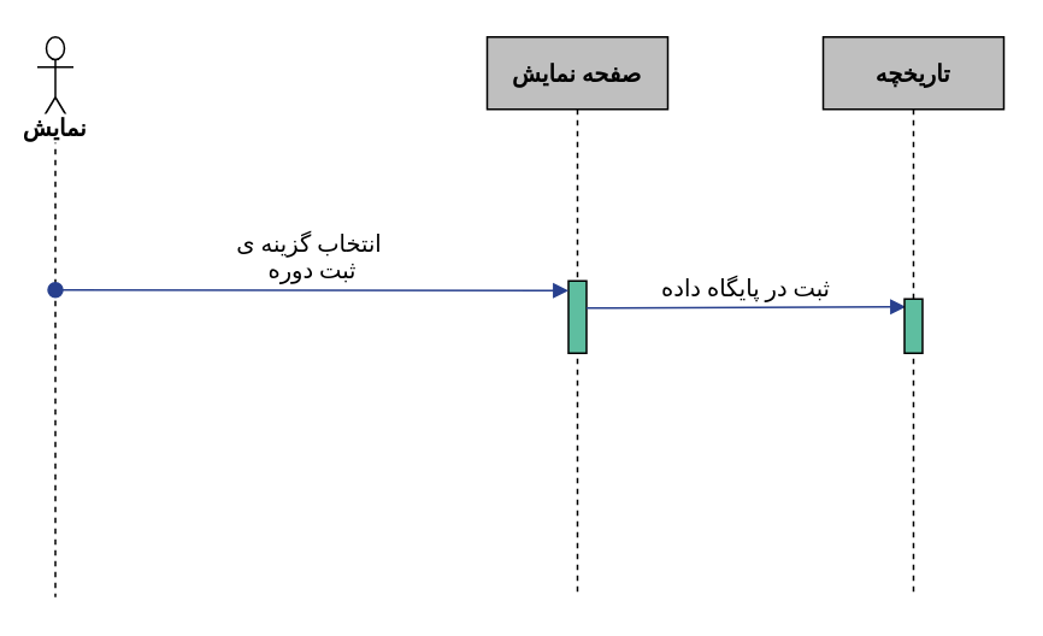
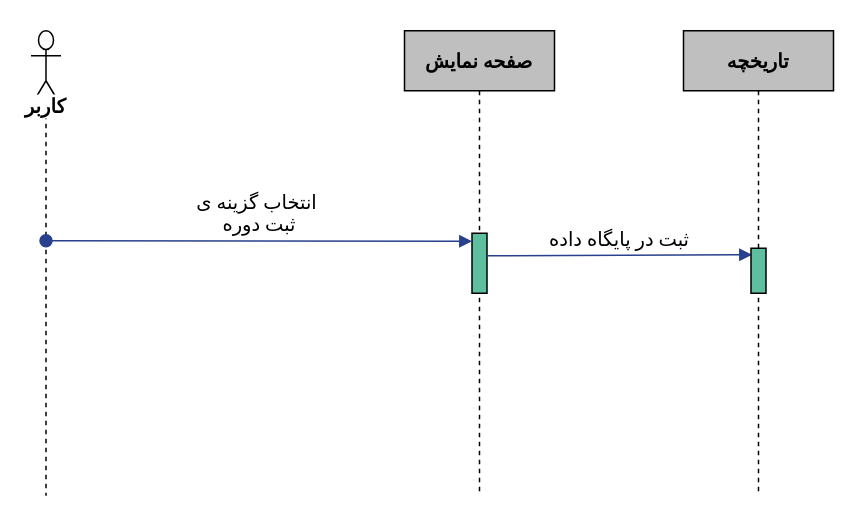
- <mxCell id="2" value="نمایش" style="shape=umlLifeline;participant=umlActor;perimeter=lifelinePerimeter;whiteSpace=wrap;html=1;container=1;collapsible=0;recursiveResize=0;verticalAlign=top;spacingTop=36;labelBackgroundColor=#ffffff;outlineConnect=0;size=50;fontFamily=B Zar;fontSize=13;fontStyle=1" vertex="1" parent="1"><mxGeometry x="20" y="20" width="20" height="310" as="geometry" /></mxCell>
+ <mxCell id="2" value="کاربر" style="shape=umlLifeline;participant=umlActor;perimeter=lifelinePerimeter;whiteSpace=wrap;html=1;container=1;collapsible=0;recursiveResize=0;verticalAlign=top;spacingTop=36;labelBackgroundColor=#ffffff;outlineConnect=0;size=50;fontFamily=B Zar;fontSize=13;fontStyle=1" vertex="1" parent="1"><mxGeometry x="20" y="20" width="20" height="310" as="geometry" /></mxCell>
